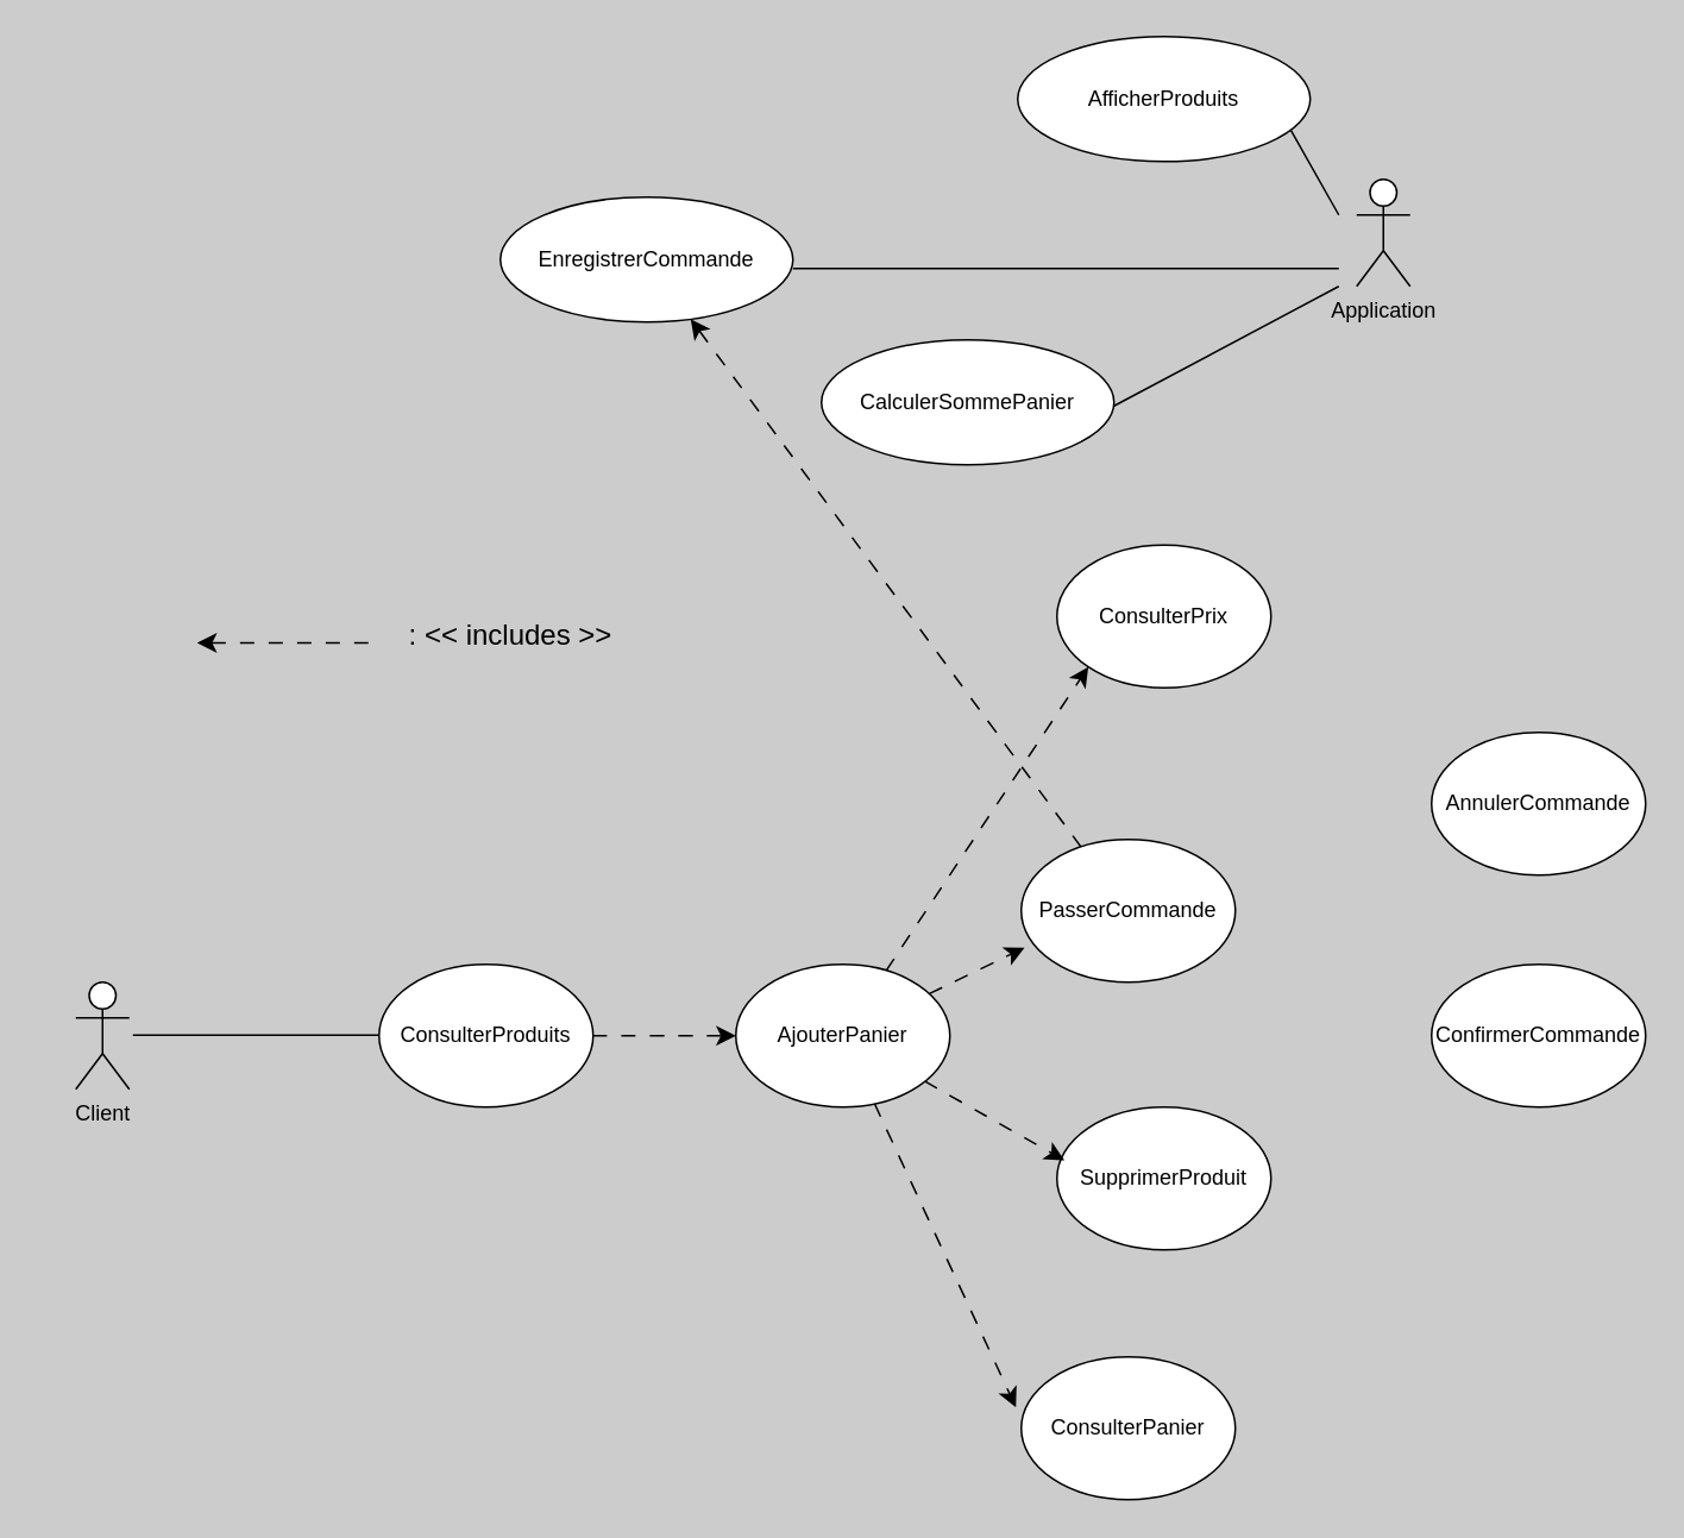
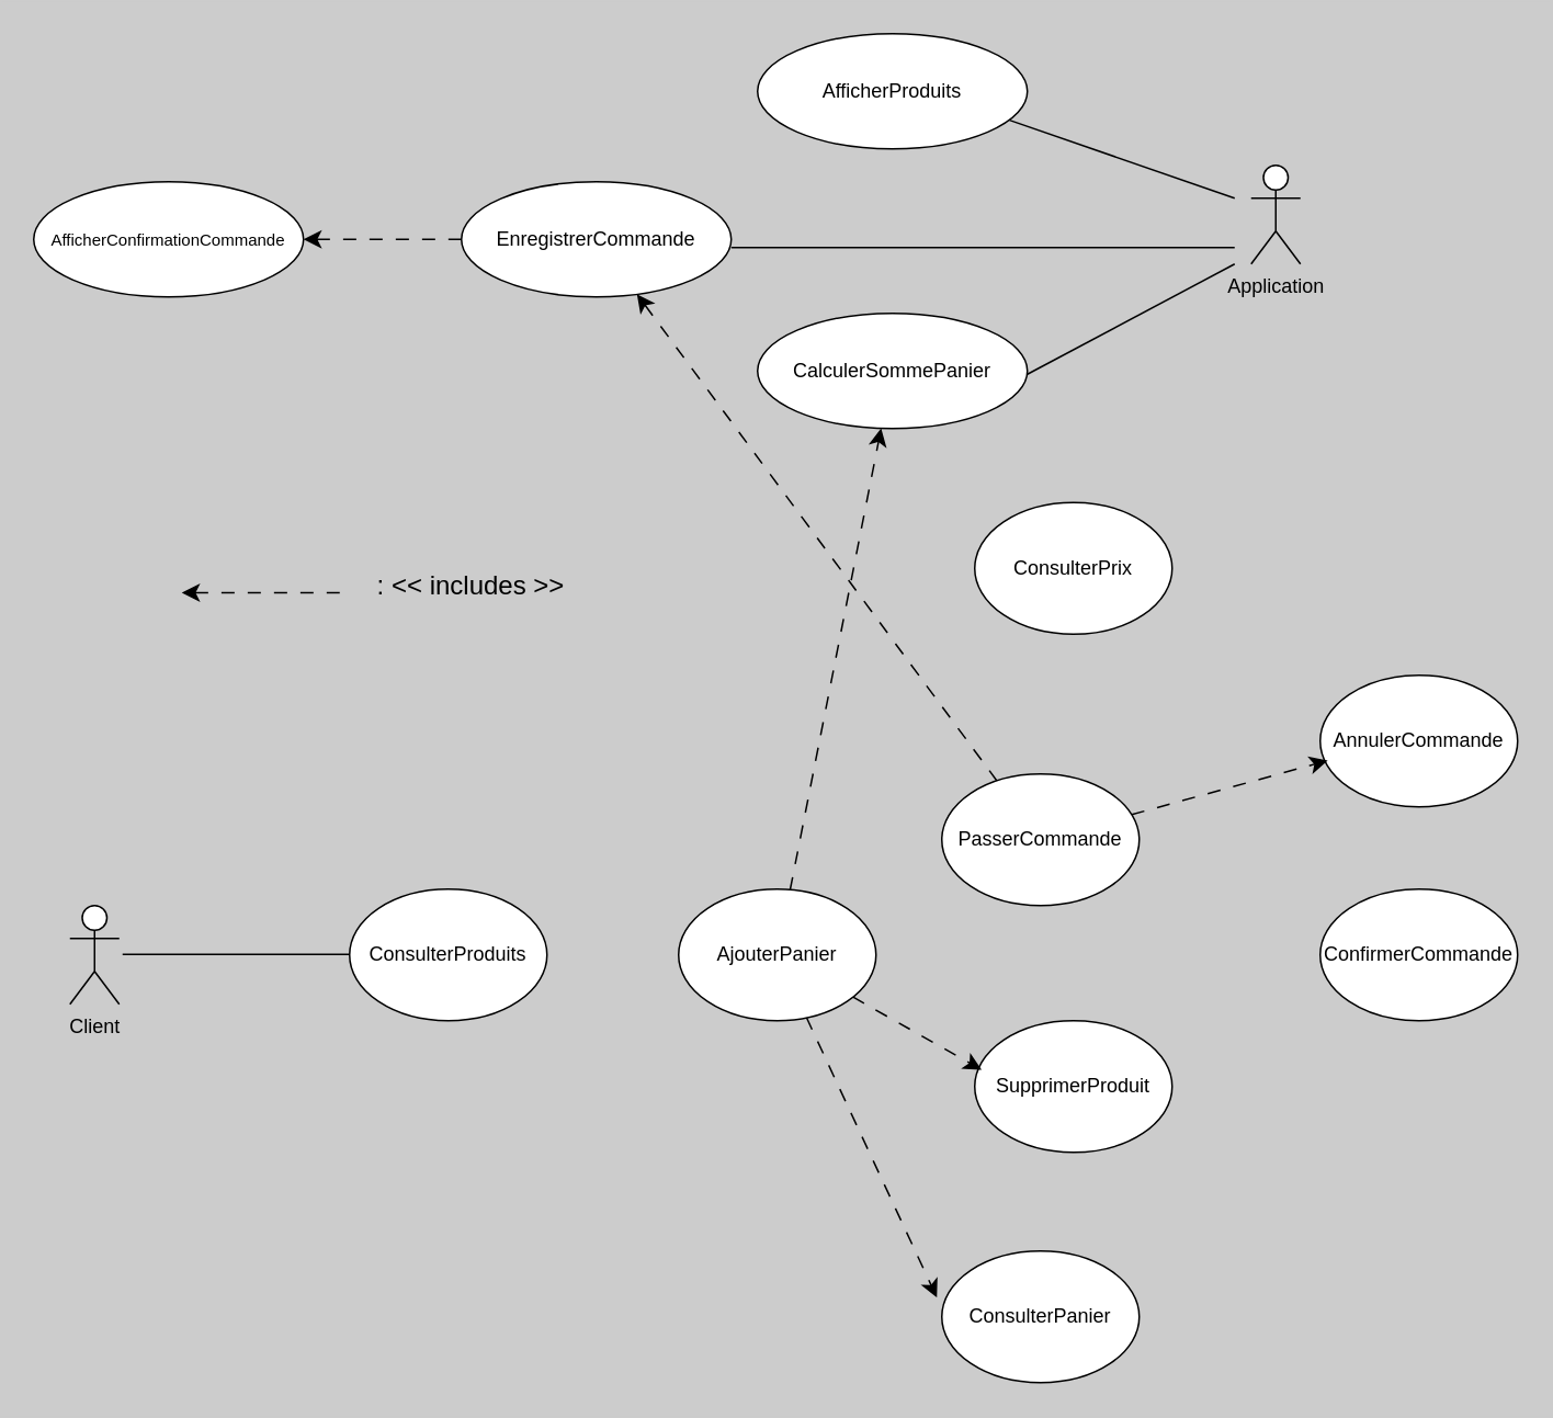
- <mxCell id="15" value="AfficherProduits" style="ellipse;whiteSpace=wrap;html=1;" vertex="1" parent="1"><mxGeometry x="570" y="20" width="164" height="70" as="geometry" /></mxCell>
+ <mxCell id="15" value="AfficherProduits" style="ellipse;whiteSpace=wrap;html=1;" vertex="1" parent="1"><mxGeometry x="460" y="20" width="164" height="70" as="geometry" /></mxCell>
+ <mxCell id="18" value="&lt;font style=&quot;font-size: 10px;&quot;&gt;AfficherConfirmationCommande&lt;/font&gt;" style="ellipse;whiteSpace=wrap;html=1;" vertex="1" parent="1"><mxGeometry x="20" y="110" width="164" height="70" as="geometry" /></mxCell>
+ <mxCell id="13" style="edgeStyle=none;curved=1;rounded=0;orthogonalLoop=1;jettySize=auto;html=1;entryX=1;entryY=0.5;entryDx=0;entryDy=0;fontSize=12;startSize=8;endSize=8;dashed=1;dashPattern=8 8;" edge="1" parent="1" source="14" target="18"><mxGeometry relative="1" as="geometry" /></mxCell>
- <mxCell id="6" style="edgeStyle=none;curved=1;rounded=0;orthogonalLoop=1;jettySize=auto;html=1;entryX=0;entryY=1;entryDx=0;entryDy=0;fontSize=12;startSize=8;endSize=8;dashed=1;dashPattern=8 8;" edge="1" parent="1" source="7" target="17"><mxGeometry relative="1" as="geometry" /></mxCell>
+ <mxCell id="24" style="edgeStyle=none;curved=1;rounded=0;orthogonalLoop=1;jettySize=auto;html=1;entryX=0.038;entryY=0.648;entryDx=0;entryDy=0;entryPerimeter=0;fontSize=12;startSize=8;endSize=8;dashed=1;dashPattern=8 8;" edge="1" parent="1" source="11" target="23"><mxGeometry relative="1" as="geometry" /></mxCell>
- <mxCell id="20" style="edgeStyle=none;curved=1;rounded=0;orthogonalLoop=1;jettySize=auto;html=1;entryX=0.015;entryY=0.758;entryDx=0;entryDy=0;entryPerimeter=0;fontSize=12;startSize=8;endSize=8;dashed=1;dashPattern=8 8;" edge="1" parent="1" source="7" target="11"><mxGeometry relative="1" as="geometry" /></mxCell>
+ <mxCell id="20" style="edgeStyle=none;curved=1;rounded=0;orthogonalLoop=1;jettySize=auto;html=1;fontSize=12;startSize=8;endSize=8;dashed=1;dashPattern=8 8;" edge="1" parent="1" source="7" target="16"><mxGeometry relative="1" as="geometry" /></mxCell>
- <mxCell id="4" value="" style="edgeStyle=none;curved=1;rounded=0;orthogonalLoop=1;jettySize=auto;html=1;fontSize=12;startSize=8;endSize=8;dashed=1;dashPattern=8 8;" edge="1" parent="1" source="5" target="7"><mxGeometry relative="1" as="geometry" /></mxCell>
